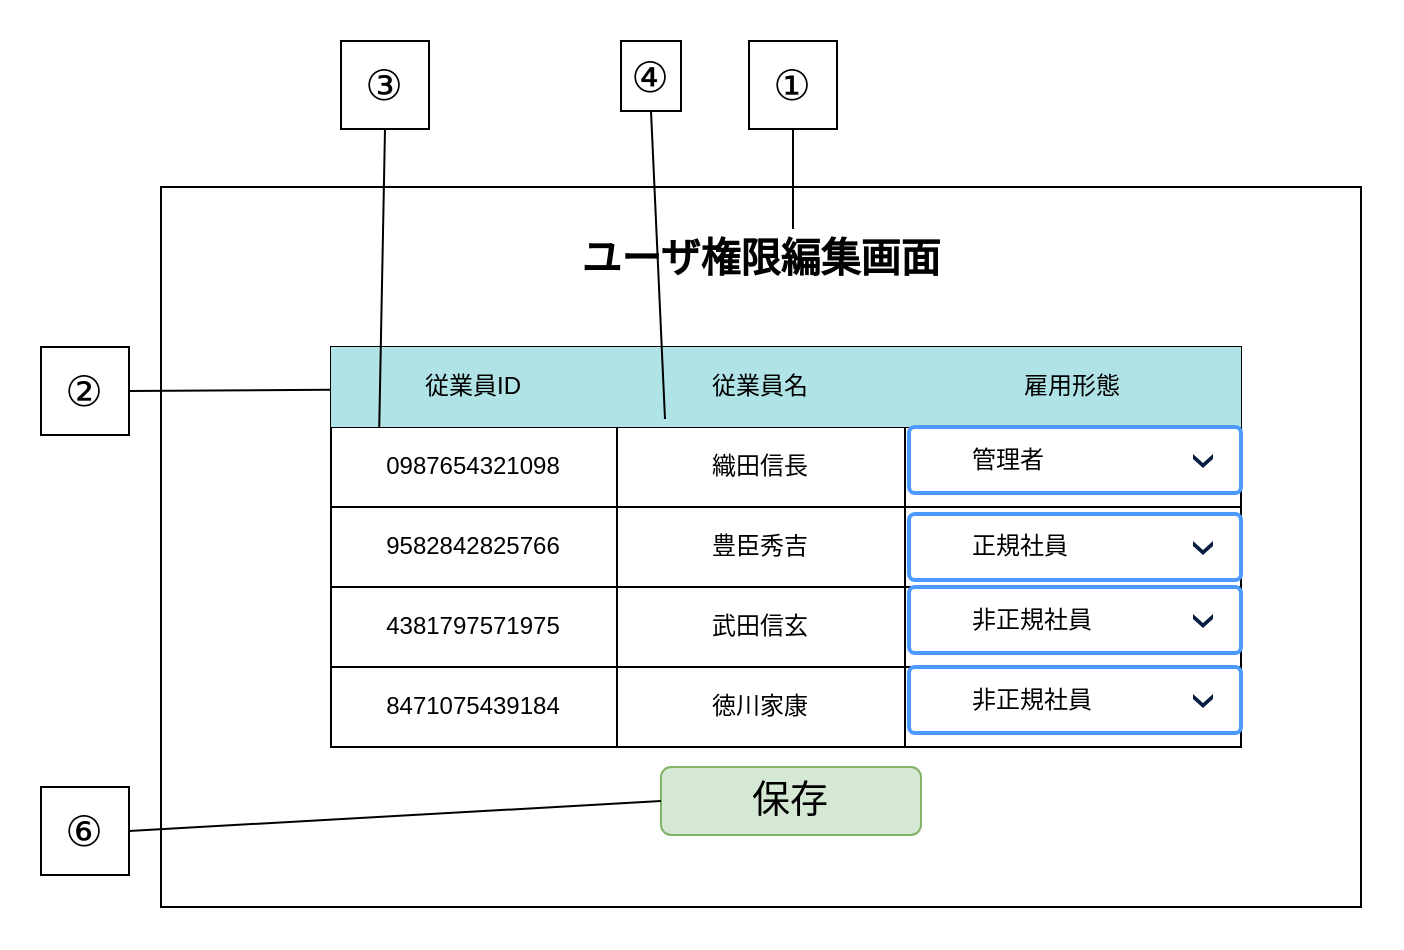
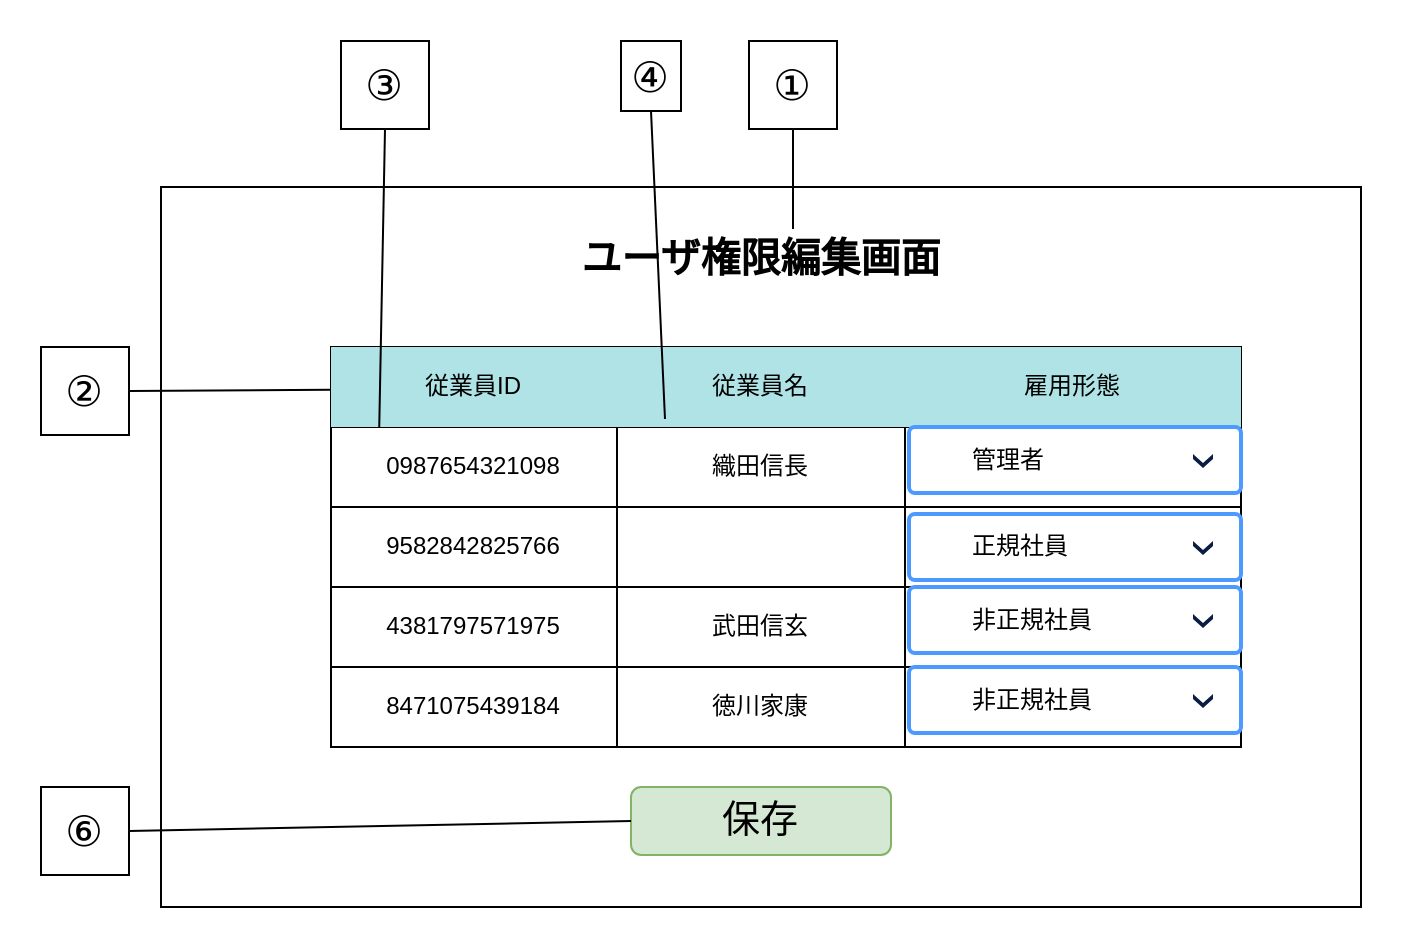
- <mxCell id="15" value="豊臣秀吉" style="shape=partialRectangle;html=1;whiteSpace=wrap;connectable=0;overflow=hidden;fillColor=none;top=0;left=0;bottom=0;right=0;pointerEvents=1;" parent="13" vertex="1"><mxGeometry x="143" width="144" height="40" as="geometry"><mxRectangle width="144" height="40" as="alternateBounds" /></mxGeometry></mxCell>
- <mxCell id="25" value="&lt;span style=&quot;font-size: 19px&quot;&gt;保存&lt;/span&gt;" style="rounded=1;whiteSpace=wrap;html=1;align=center;labelBackgroundColor=none;fillColor=#d5e8d4;strokeColor=#82b366;" parent="1" vertex="1"><mxGeometry x="330" y="383" width="130" height="34" as="geometry" /></mxCell>
+ <mxCell id="25" value="&lt;span style=&quot;font-size: 19px&quot;&gt;保存&lt;/span&gt;" style="rounded=1;whiteSpace=wrap;html=1;align=center;labelBackgroundColor=none;fillColor=#d5e8d4;strokeColor=#82b366;" parent="1" vertex="1"><mxGeometry x="315" y="393" width="130" height="34" as="geometry" /></mxCell>
